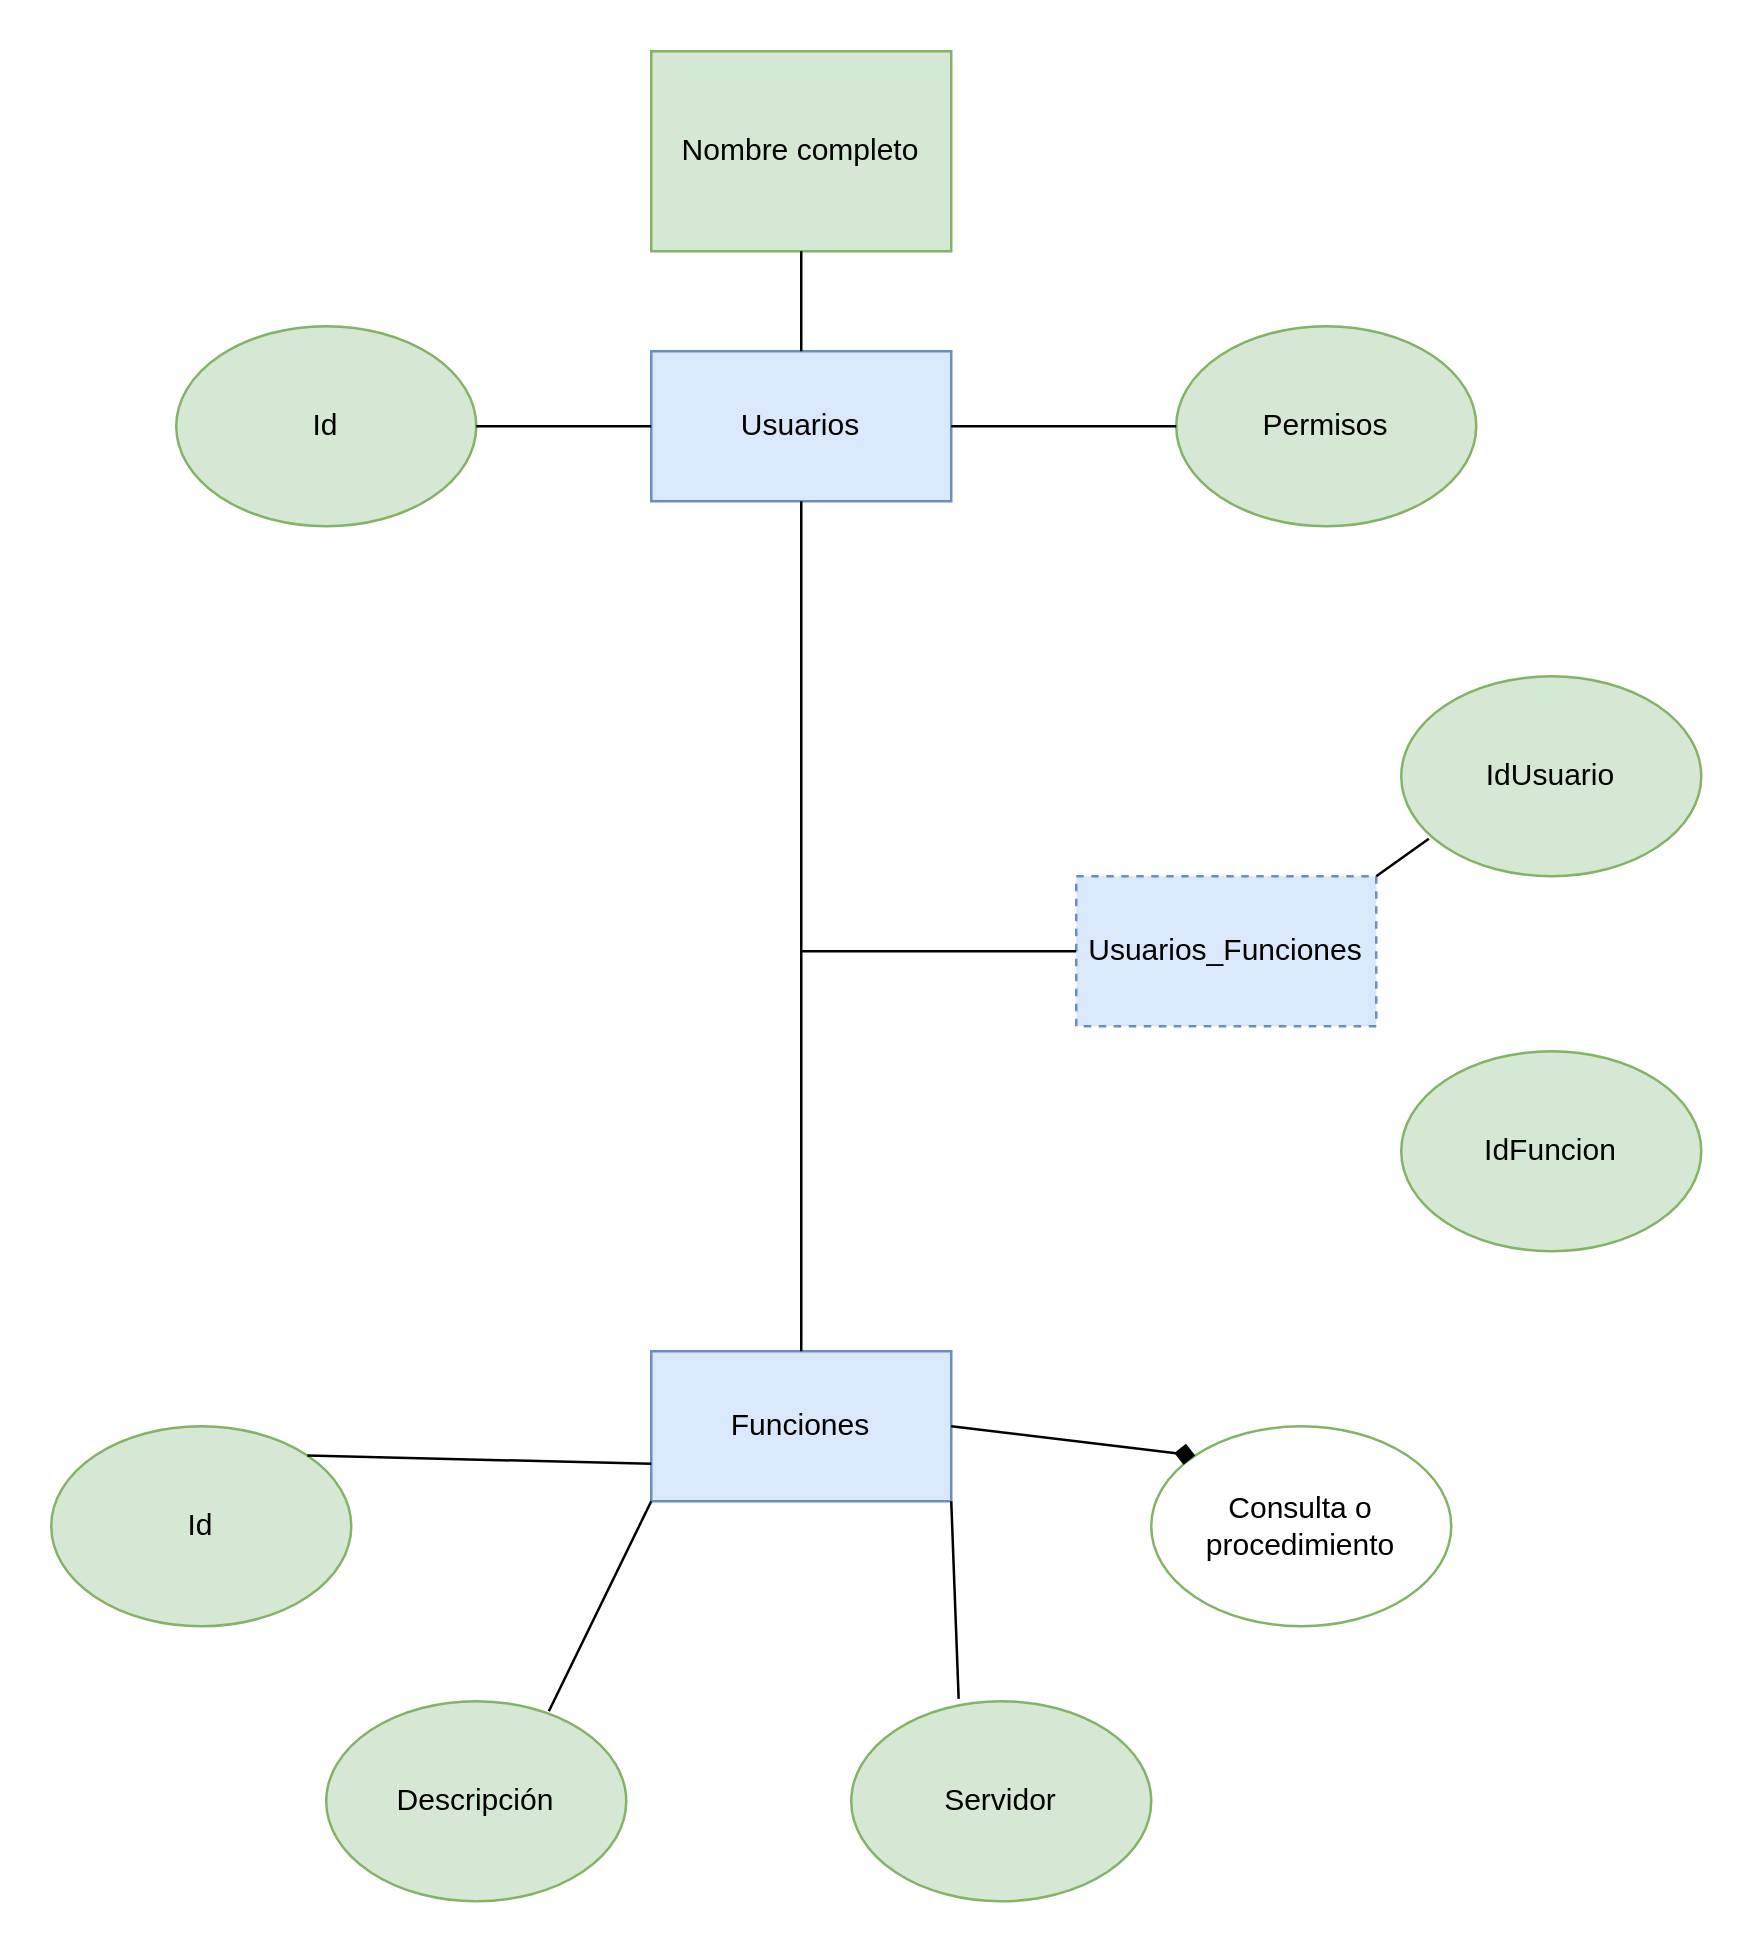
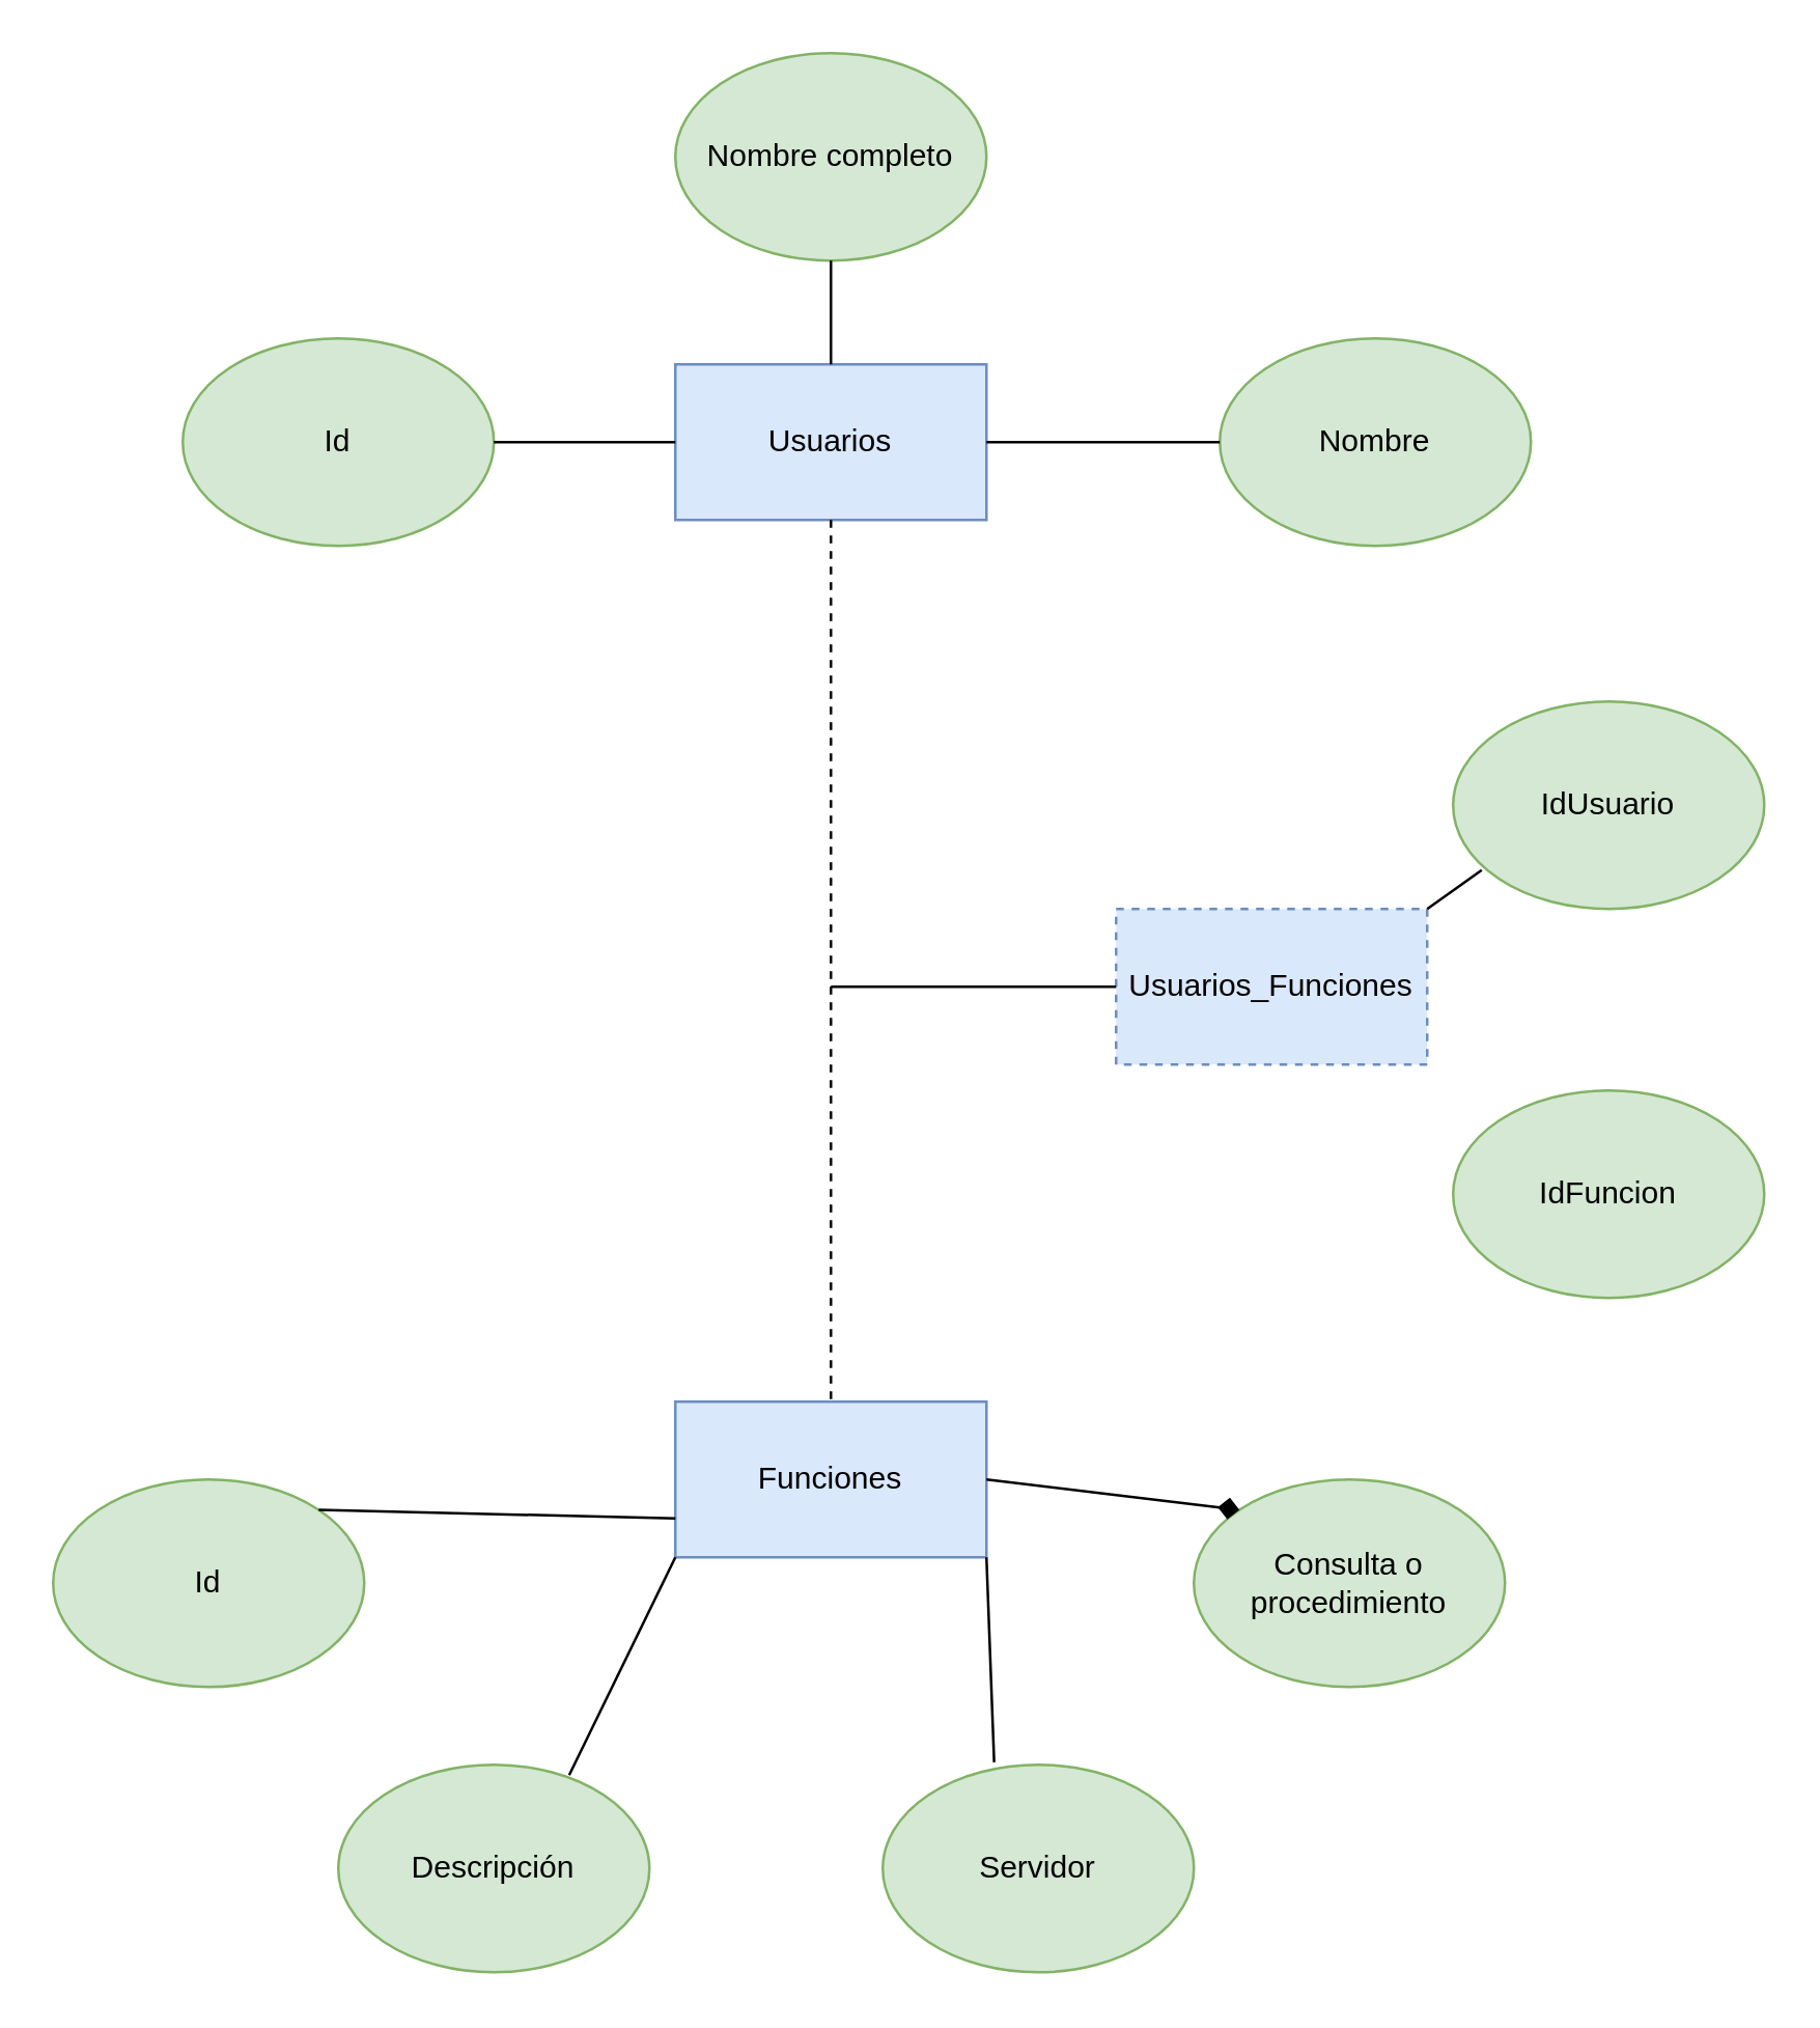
- <mxCell id="8" value="Nombre completo" style="whiteSpace=wrap;html=1;fillColor=#d5e8d4;strokeColor=#82b366;rounded=0;" vertex="1" parent="1"><mxGeometry x="260" y="20" width="120" height="80" as="geometry" /></mxCell>
+ <mxCell id="8" value="Nombre completo" style="ellipse;whiteSpace=wrap;html=1;fillColor=#d5e8d4;strokeColor=#82b366;" vertex="1" parent="1"><mxGeometry x="260" y="20" width="120" height="80" as="geometry" /></mxCell>
- <mxCell id="9" value="Permisos" style="ellipse;whiteSpace=wrap;html=1;fillColor=#d5e8d4;strokeColor=#82b366;" vertex="1" parent="1"><mxGeometry x="470" y="130" width="120" height="80" as="geometry" /></mxCell>
+ <mxCell id="9" value="Nombre" style="ellipse;whiteSpace=wrap;html=1;fillColor=#d5e8d4;strokeColor=#82b366;" vertex="1" parent="1"><mxGeometry x="470" y="130" width="120" height="80" as="geometry" /></mxCell>
- <mxCell id="5" value="" style="endArrow=none;html=1;entryX=0.5;entryY=0;entryDx=0;entryDy=0;exitX=0.5;exitY=1;exitDx=0;exitDy=0;" edge="1" parent="1" source="2" target="3"><mxGeometry width="50" height="50" relative="1" as="geometry"><mxPoint x="260" y="670" as="sourcePoint" /><mxPoint x="310" y="620" as="targetPoint" /></mxGeometry></mxCell>
+ <mxCell id="5" value="" style="endArrow=none;html=1;entryX=0.5;entryY=0;entryDx=0;entryDy=0;exitX=0.5;exitY=1;exitDx=0;exitDy=0;dashed=1;" edge="1" parent="1" source="2" target="3"><mxGeometry width="50" height="50" relative="1" as="geometry"><mxPoint x="260" y="670" as="sourcePoint" /><mxPoint x="310" y="620" as="targetPoint" /></mxGeometry></mxCell>
- <mxCell id="16" value="Consulta o procedimiento" style="ellipse;whiteSpace=wrap;html=1;fillColor=#ffffff;strokeColor=#82b366;" vertex="1" parent="1"><mxGeometry x="460" y="570" width="120" height="80" as="geometry" /></mxCell>
+ <mxCell id="16" value="Consulta o procedimiento" style="ellipse;whiteSpace=wrap;html=1;fillColor=#d5e8d4;strokeColor=#82b366;" vertex="1" parent="1"><mxGeometry x="460" y="570" width="120" height="80" as="geometry" /></mxCell>
